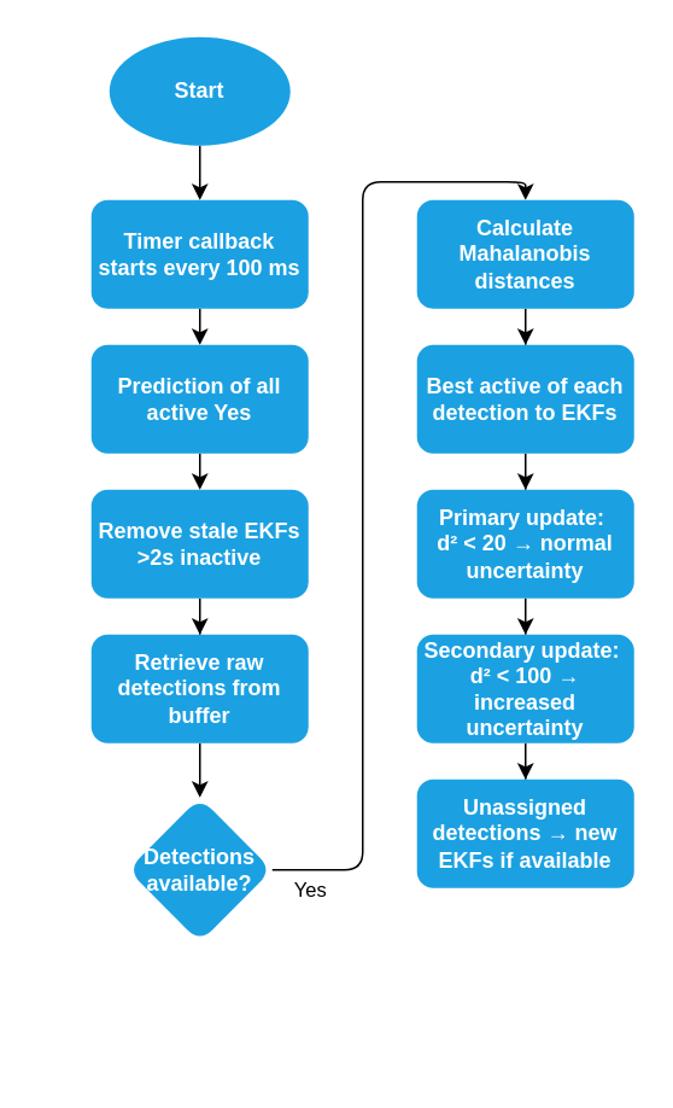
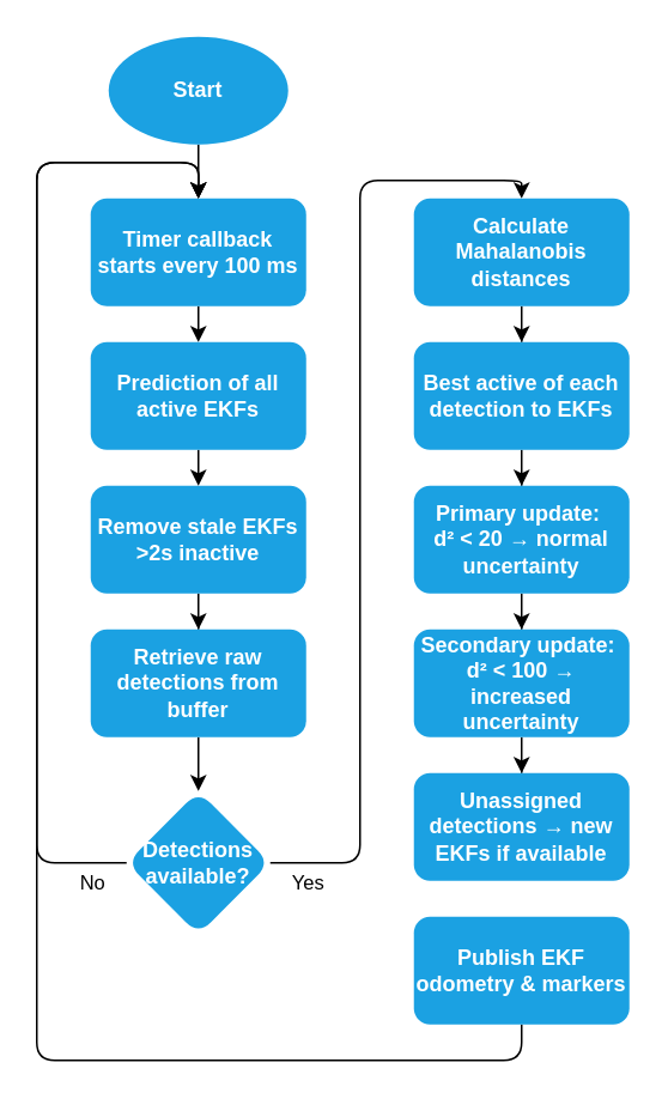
- <mxCell id="27" value="Prediction of all active Yes" style="rounded=1;whiteSpace=wrap;html=1;flipV=1;fillColor=light-dark(#1ba1e2, #002896);fontColor=light-dark(#FFFFFF,#FFFFFF);strokeColor=none;fontStyle=1" vertex="1" parent="1"><mxGeometry x="50" y="190" width="120" height="60" as="geometry" /></mxCell>
+ <mxCell id="27" value="Prediction of all active EKFs" style="rounded=1;whiteSpace=wrap;html=1;flipV=1;fillColor=light-dark(#1ba1e2, #002896);fontColor=light-dark(#FFFFFF,#FFFFFF);strokeColor=none;fontStyle=1" vertex="1" parent="1"><mxGeometry x="50" y="190" width="120" height="60" as="geometry" /></mxCell>
+ <mxCell id="10" style="edgeStyle=orthogonalEdgeStyle;rounded=1;orthogonalLoop=1;jettySize=auto;html=1;exitX=0;exitY=0.5;exitDx=0;exitDy=0;entryX=0.5;entryY=0;entryDx=0;entryDy=0;curved=0;strokeColor=light-dark(#000000,#000000);" edge="1" parent="1" source="12" target="3"><mxGeometry relative="1" as="geometry"><Array as="points"><mxPoint x="20" y="480" /><mxPoint x="20" y="90" /><mxPoint x="110" y="90" /></Array></mxGeometry></mxCell>
+ <mxCell id="11" value="No" style="edgeLabel;html=1;align=center;verticalAlign=middle;resizable=0;points=[];labelBackgroundColor=none;fontColor=light-dark(#000000,#000000);" vertex="1" connectable="0" parent="10"><mxGeometry x="-0.894" relative="1" as="geometry"><mxPoint x="9" y="10" as="offset" /></mxGeometry></mxCell>
+ <mxCell id="23" value="Publish EKF odometry &amp;amp; markers" style="whiteSpace=wrap;html=1;rounded=1;flipV=1;fillColor=light-dark(#1ba1e2, #002896);fontColor=light-dark(#FFFFFF,#FFFFFF);strokeColor=none;fontStyle=1" vertex="1" parent="1"><mxGeometry x="230" y="510" width="120" height="60" as="geometry" /></mxCell>
+ <mxCell id="22" style="edgeStyle=orthogonalEdgeStyle;rounded=1;orthogonalLoop=1;jettySize=auto;html=1;exitX=0.5;exitY=1;exitDx=0;exitDy=0;entryX=0.5;entryY=0;entryDx=0;entryDy=0;curved=0;strokeColor=light-dark(#000000,#000000);" edge="1" parent="1" source="23" target="3"><mxGeometry relative="1" as="geometry"><mxPoint x="260" y="970" as="targetPoint" /><Array as="points"><mxPoint x="290" y="590" /><mxPoint x="20" y="590" /><mxPoint x="20" y="90" /><mxPoint x="110" y="90" /></Array></mxGeometry></mxCell>
